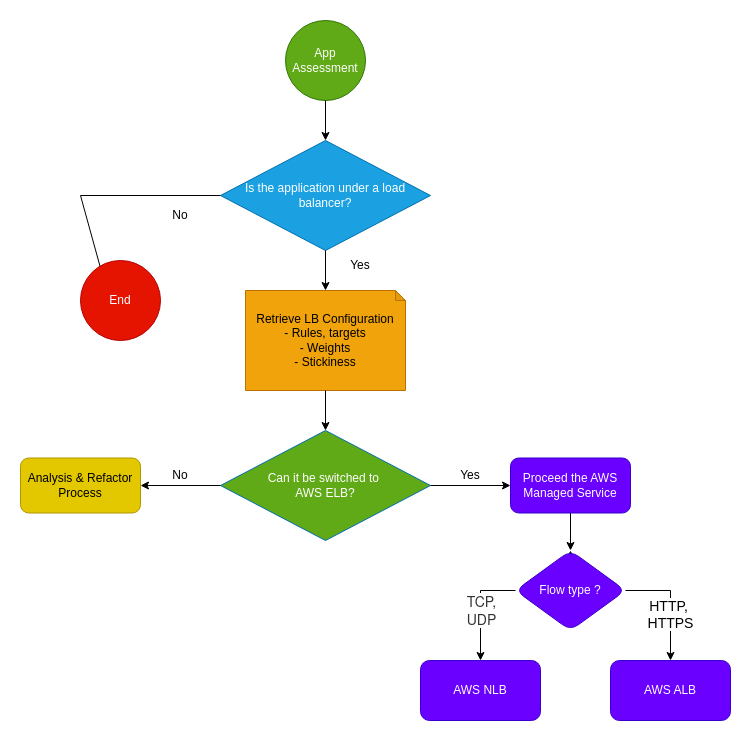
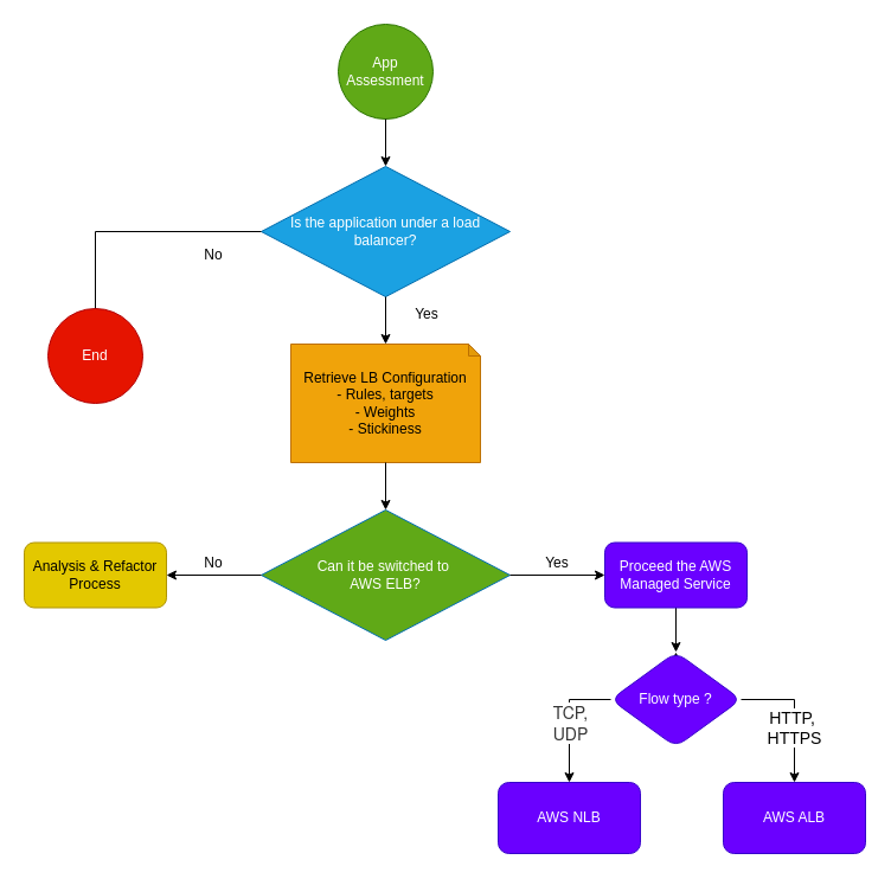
- <mxCell id="19" value="End" style="ellipse;whiteSpace=wrap;html=1;aspect=fixed;fillColor=#e51400;fontColor=#ffffff;strokeColor=#B20000;" parent="1" vertex="1"><mxGeometry x="80" y="260" width="80" height="80" as="geometry" /></mxCell>
+ <mxCell id="19" value="End" style="ellipse;whiteSpace=wrap;html=1;aspect=fixed;fillColor=#e51400;fontColor=#ffffff;strokeColor=#B20000;" parent="1" vertex="1"><mxGeometry x="40" y="260" width="80" height="80" as="geometry" /></mxCell>
